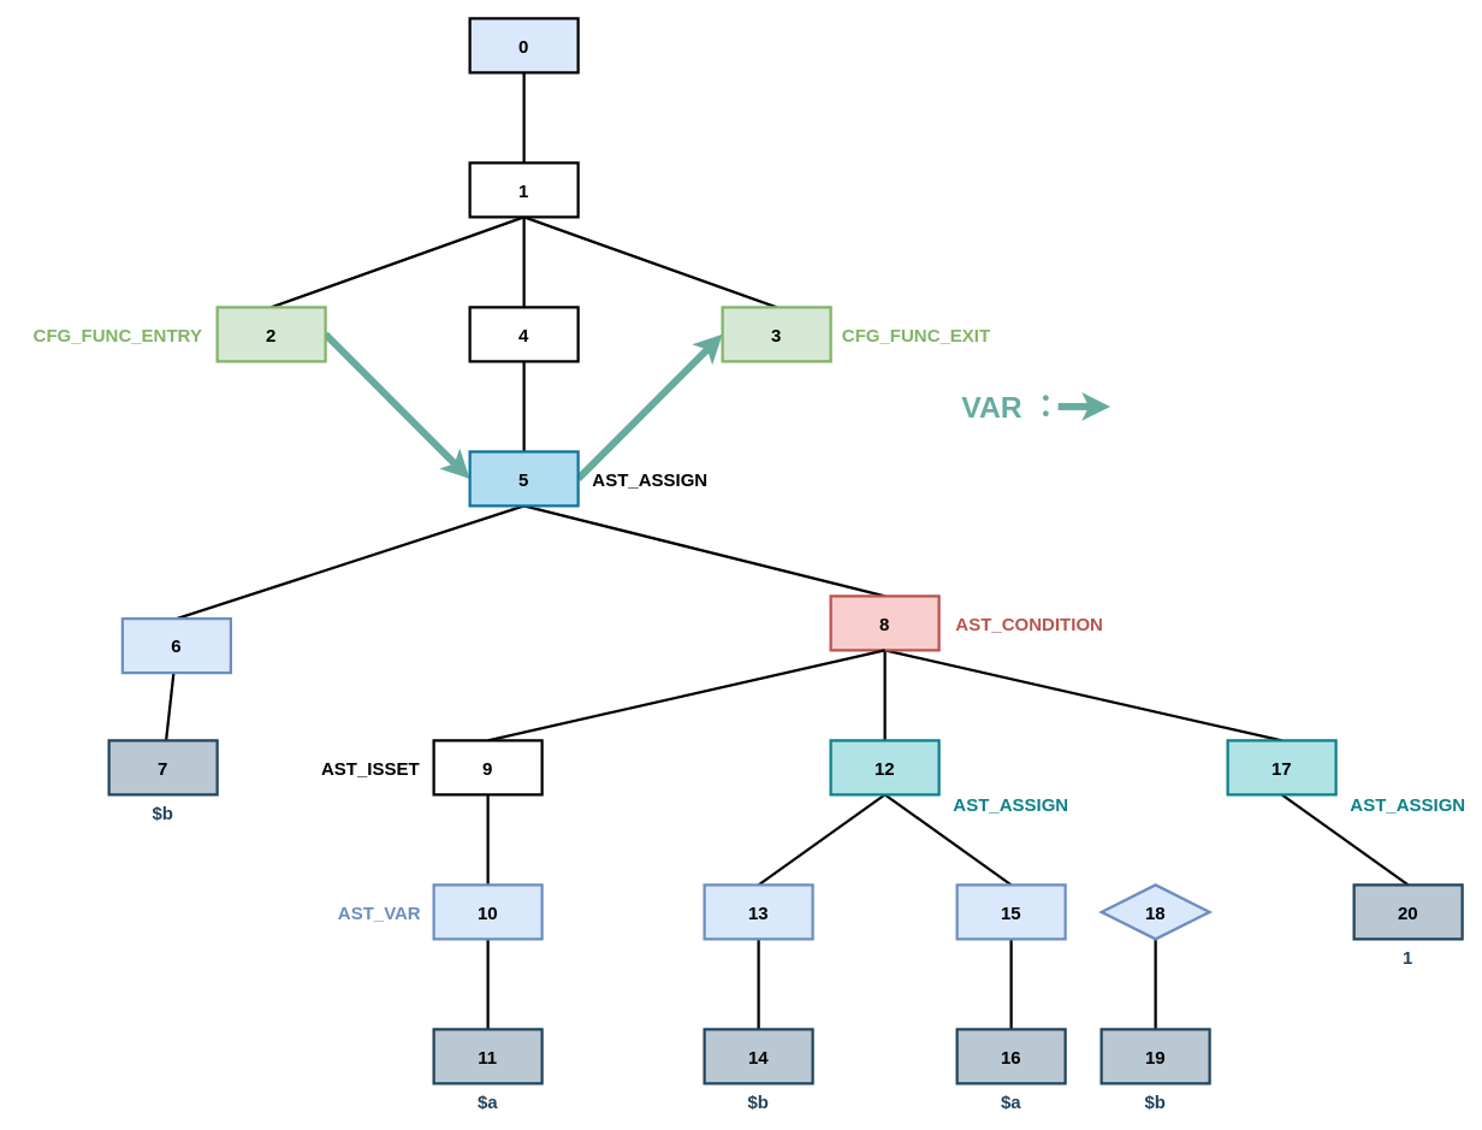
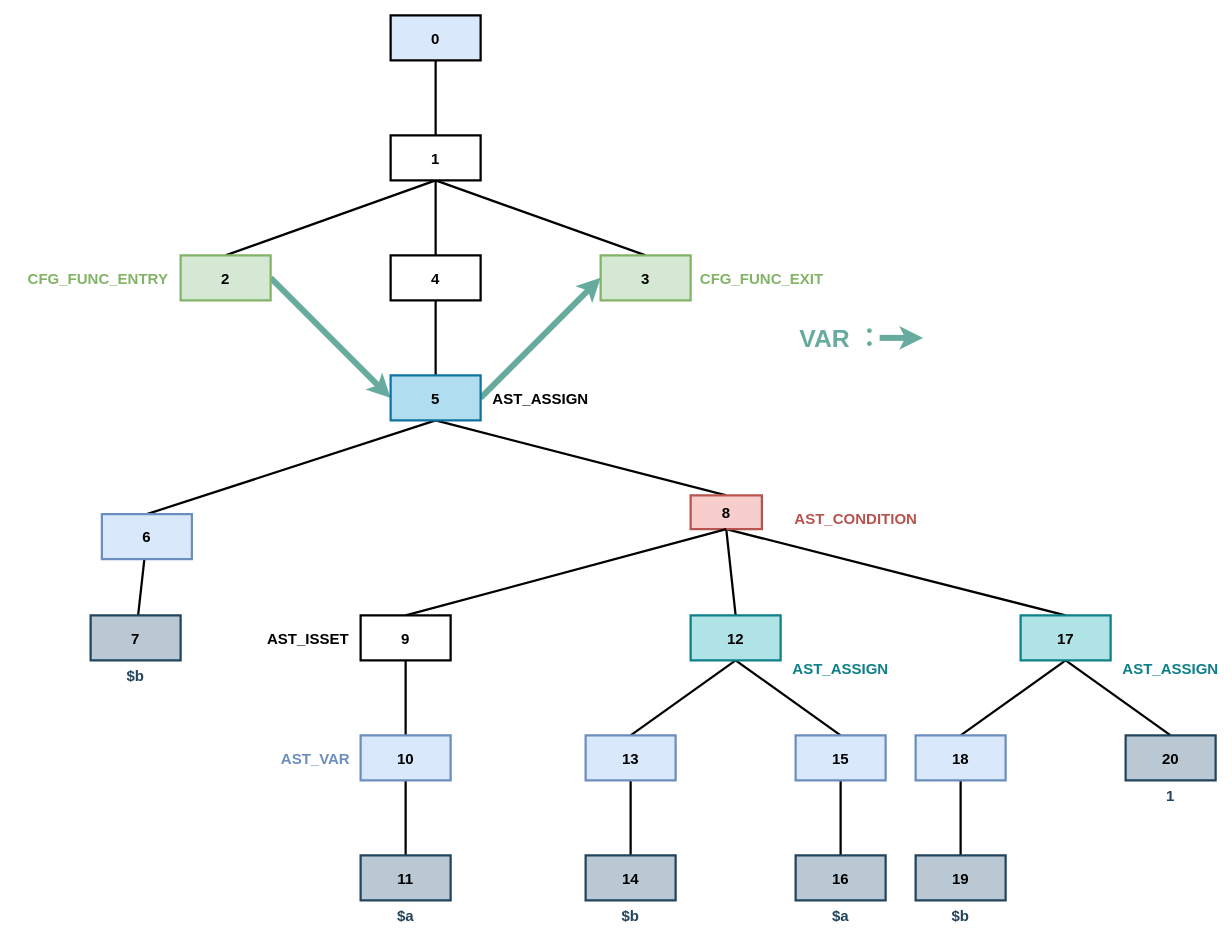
- <mxCell id="21" value="&lt;font style=&quot;font-size: 20px&quot;&gt;&lt;b&gt;8&lt;/b&gt;&lt;/font&gt;" style="rounded=0;whiteSpace=wrap;html=1;strokeWidth=3;fillColor=#f8cecc;strokeColor=#b85450;" parent="1" vertex="1"><mxGeometry x="920" y="660" width="120" height="60" as="geometry" /></mxCell>
+ <mxCell id="21" value="&lt;font style=&quot;font-size: 20px&quot;&gt;&lt;b&gt;8&lt;/b&gt;&lt;/font&gt;" style="rounded=0;whiteSpace=wrap;html=1;strokeWidth=3;fillColor=#f8cecc;strokeColor=#b85450;" parent="1" vertex="1"><mxGeometry x="920" y="660" width="95" height="45" as="geometry" /></mxCell>
+ <mxCell id="29" style="edgeStyle=none;rounded=0;orthogonalLoop=1;jettySize=auto;html=1;entryX=0.5;entryY=0;entryDx=0;entryDy=0;endArrow=none;endFill=0;strokeWidth=3;exitX=0.5;exitY=1;exitDx=0;exitDy=0;" parent="1" source="31" target="51" edge="1"><mxGeometry relative="1" as="geometry" /></mxCell>
- <mxCell id="51" value="&lt;font style=&quot;font-size: 20px&quot;&gt;&lt;b&gt;18&lt;/b&gt;&lt;/font&gt;" style="rhombus;whiteSpace=wrap;html=1;strokeWidth=3;fillColor=#dae8fc;strokeColor=#6c8ebf;" parent="1" vertex="1"><mxGeometry x="1220" y="980" width="120" height="60" as="geometry" /></mxCell>
+ <mxCell id="51" value="&lt;font style=&quot;font-size: 20px&quot;&gt;&lt;b&gt;18&lt;/b&gt;&lt;/font&gt;" style="rounded=0;whiteSpace=wrap;html=1;strokeWidth=3;fillColor=#dae8fc;strokeColor=#6c8ebf;" parent="1" vertex="1"><mxGeometry x="1220" y="980" width="120" height="60" as="geometry" /></mxCell>
